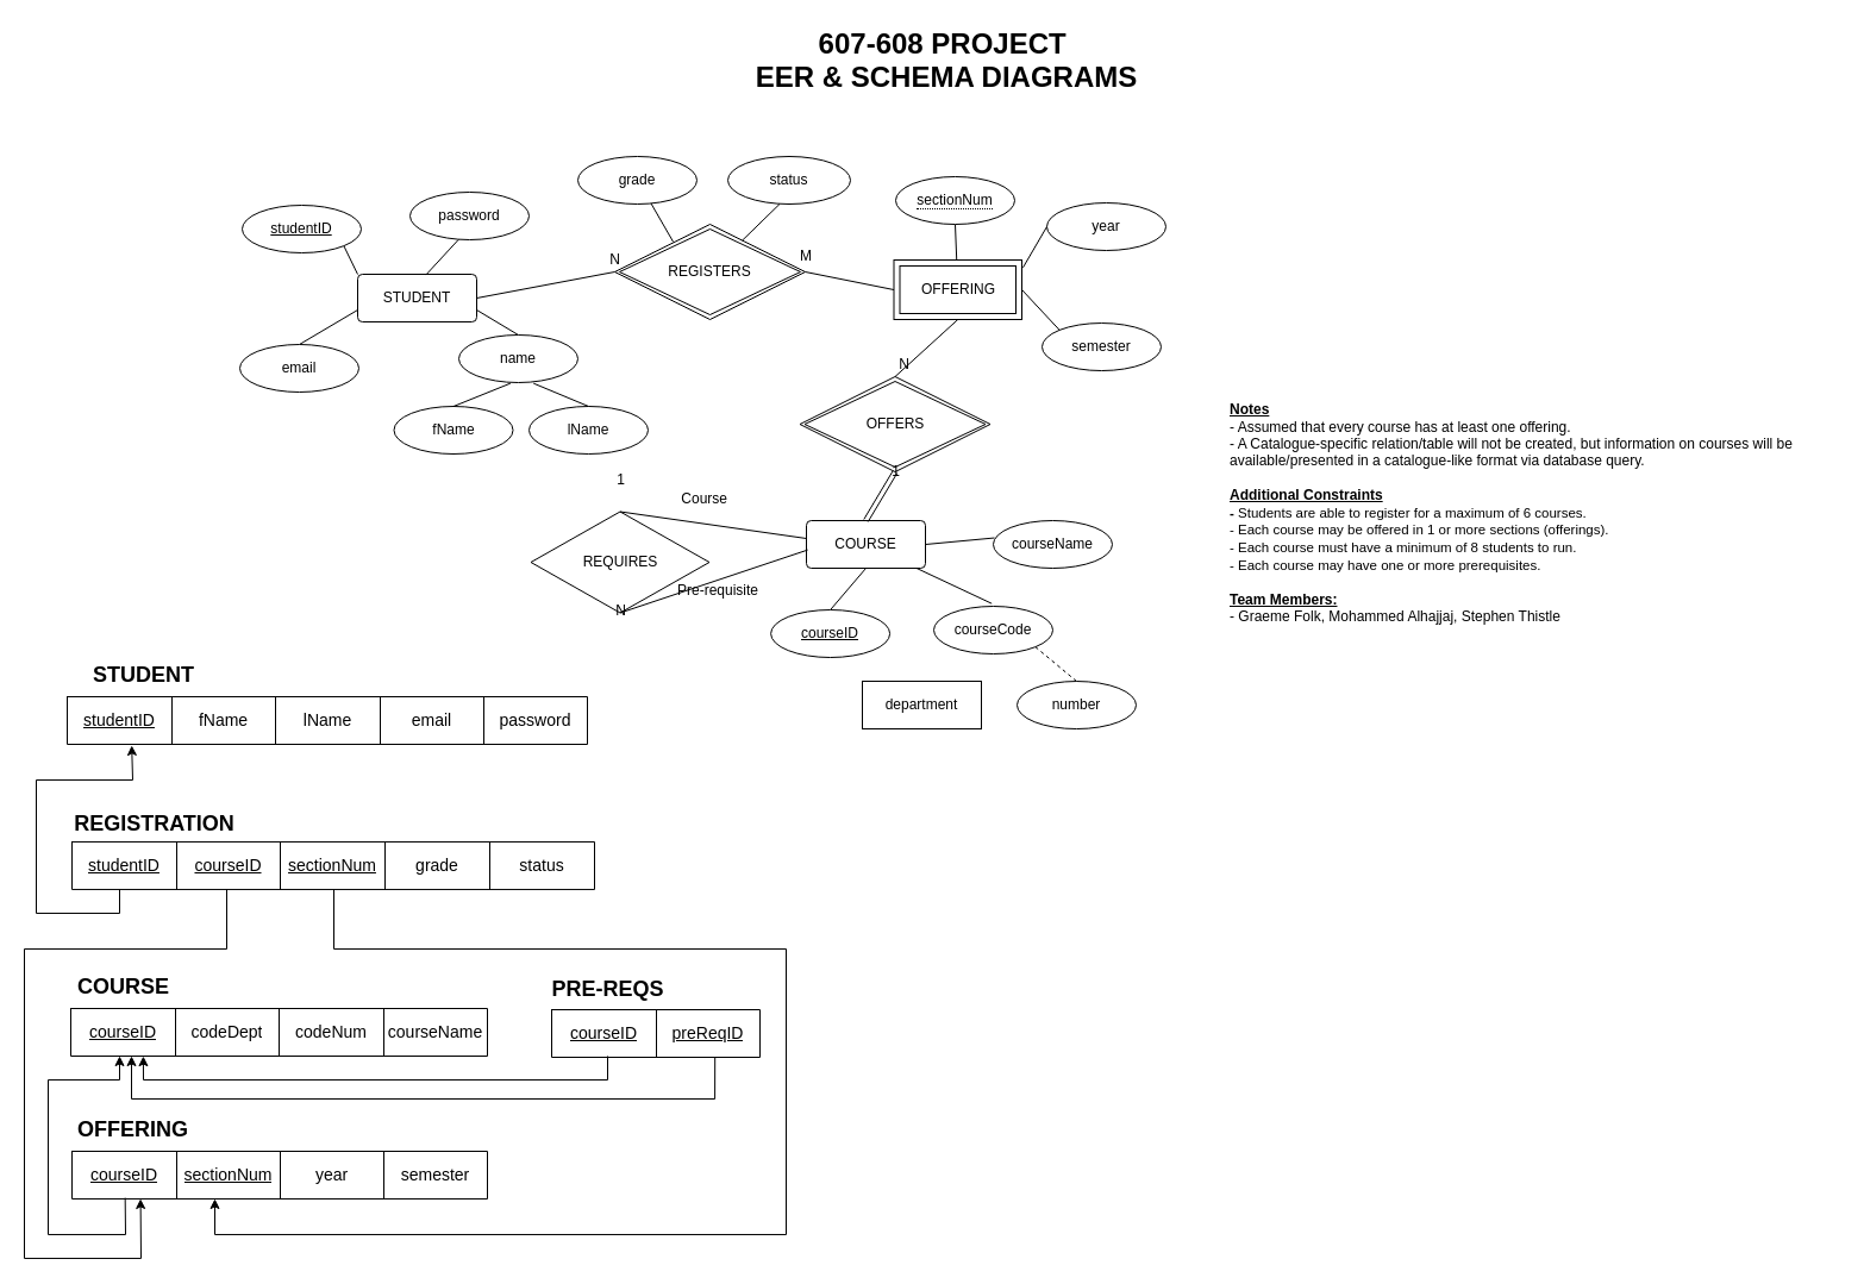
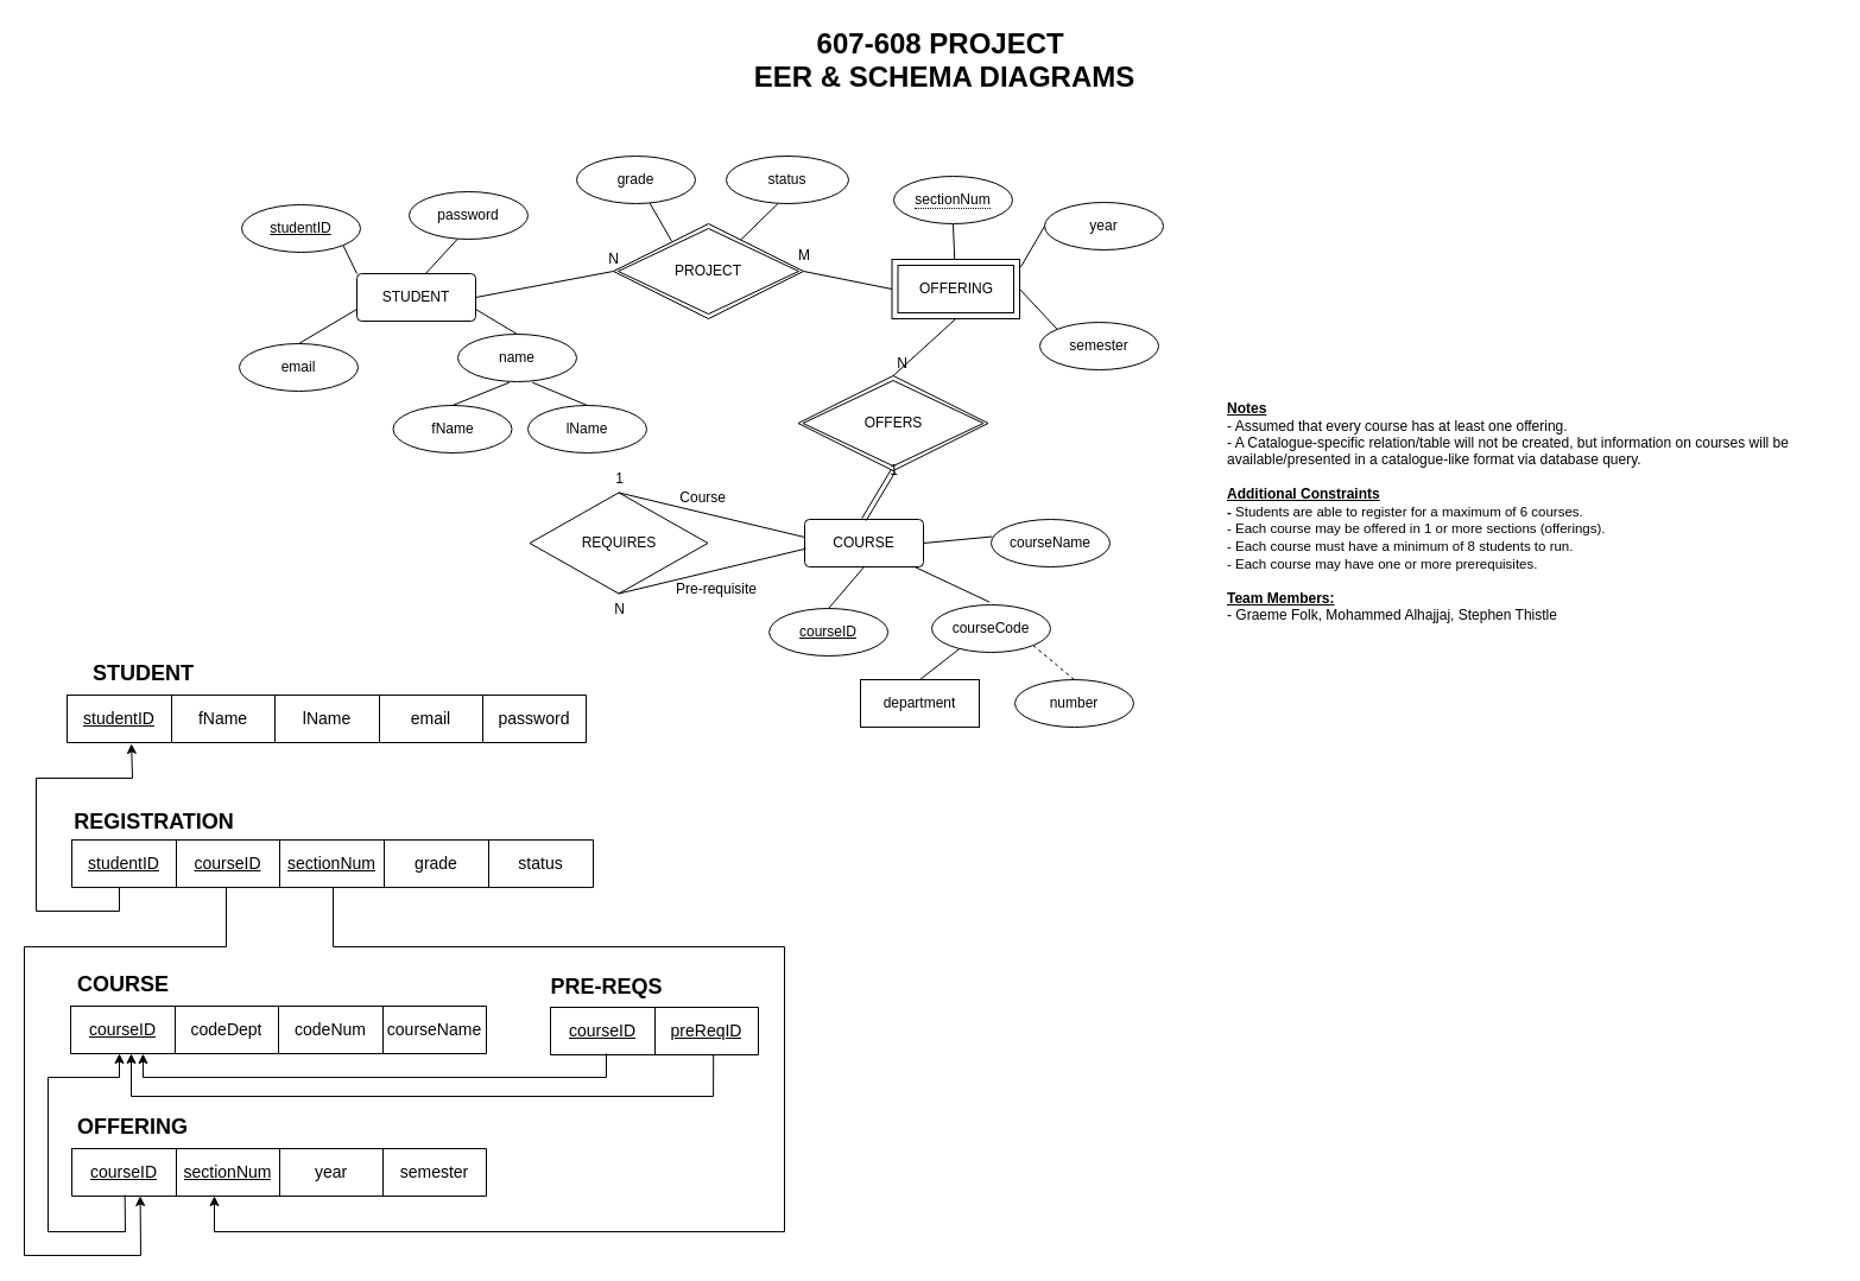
- <mxCell id="35" value="REGISTERS" style="shape=rhombus;double=1;perimeter=rhombusPerimeter;whiteSpace=wrap;html=1;align=center;" parent="1" vertex="1"><mxGeometry x="516" y="188" width="160" height="80" as="geometry" /></mxCell>
+ <mxCell id="35" value="PROJECT" style="shape=rhombus;double=1;perimeter=rhombusPerimeter;whiteSpace=wrap;html=1;align=center;" parent="1" vertex="1"><mxGeometry x="516" y="188" width="160" height="80" as="geometry" /></mxCell>
- <mxCell id="30" value="REQUIRES" style="shape=rhombus;perimeter=rhombusPerimeter;whiteSpace=wrap;html=1;align=center;" parent="1" vertex="1"><mxGeometry x="445.5" y="429.5" width="150" height="85" as="geometry" /></mxCell>
+ <mxCell id="30" value="REQUIRES" style="shape=rhombus;perimeter=rhombusPerimeter;whiteSpace=wrap;html=1;align=center;" parent="1" vertex="1"><mxGeometry x="445.5" y="414.5" width="150" height="85" as="geometry" /></mxCell>
+ <mxCell id="40" value="" style="endArrow=none;html=1;rounded=0;entryX=0.5;entryY=0;entryDx=0;entryDy=0;exitX=0.235;exitY=0.921;exitDx=0;exitDy=0;exitPerimeter=0;" parent="1" source="79" target="39" edge="1"><mxGeometry relative="1" as="geometry"><mxPoint x="864" y="482" as="sourcePoint" /><mxPoint x="780" y="467" as="targetPoint" /></mxGeometry></mxCell>
